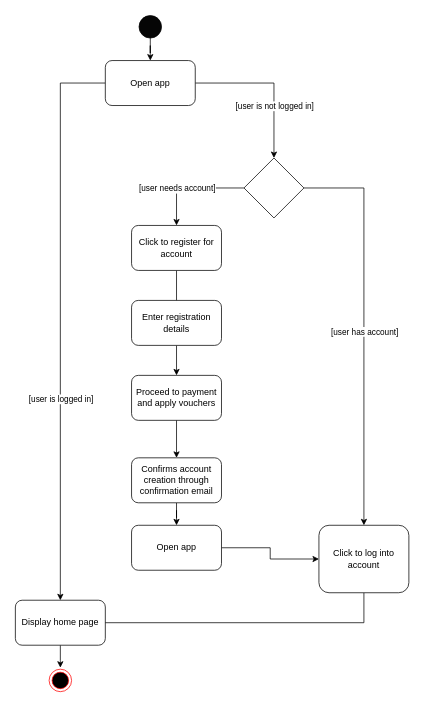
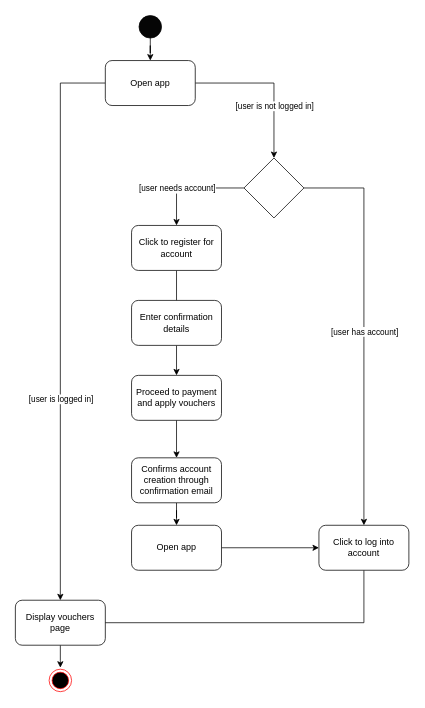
- <mxCell id="21" value="Enter registration details" style="rounded=1;whiteSpace=wrap;html=1;fillColor=#FFFFFF;" parent="1" vertex="1"><mxGeometry x="175" y="400" width="120" height="60" as="geometry" /></mxCell>
+ <mxCell id="21" value="Enter confirmation details" style="rounded=1;whiteSpace=wrap;html=1;fillColor=#FFFFFF;" parent="1" vertex="1"><mxGeometry x="175" y="400" width="120" height="60" as="geometry" /></mxCell>
- <mxCell id="19" value="Click to log into account" style="rounded=1;whiteSpace=wrap;html=1;fillColor=#FFFFFF;" parent="1" vertex="1"><mxGeometry x="425" y="700" width="120" height="90" as="geometry" /></mxCell>
+ <mxCell id="19" value="Click to log into account" style="rounded=1;whiteSpace=wrap;html=1;fillColor=#FFFFFF;" parent="1" vertex="1"><mxGeometry x="425" y="700" width="120" height="60" as="geometry" /></mxCell>
- <mxCell id="10" value="Display home page" style="rounded=1;whiteSpace=wrap;html=1;fillColor=#FFFFFF;" parent="1" vertex="1"><mxGeometry x="20" y="800" width="120" height="60" as="geometry" /></mxCell>
+ <mxCell id="10" value="Display vouchers page" style="rounded=1;whiteSpace=wrap;html=1;fillColor=#FFFFFF;" parent="1" vertex="1"><mxGeometry x="20" y="800" width="120" height="60" as="geometry" /></mxCell>
